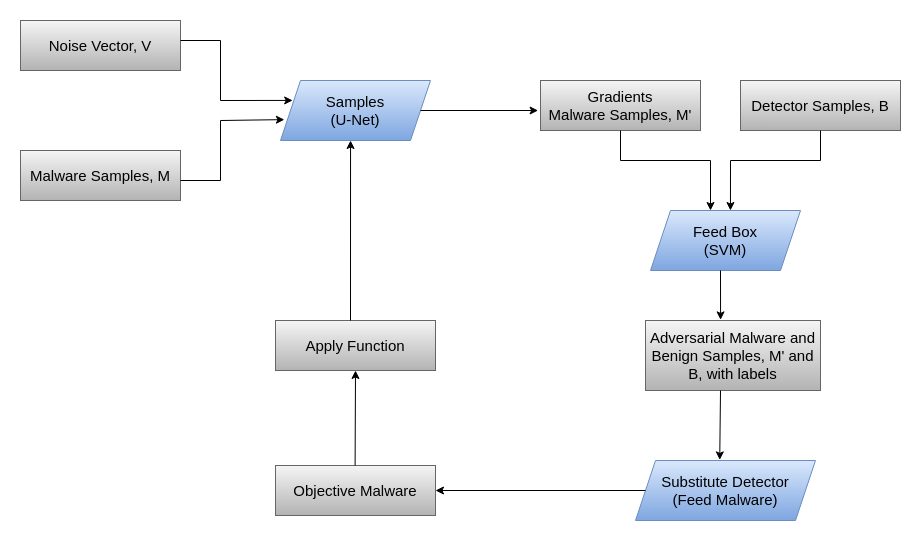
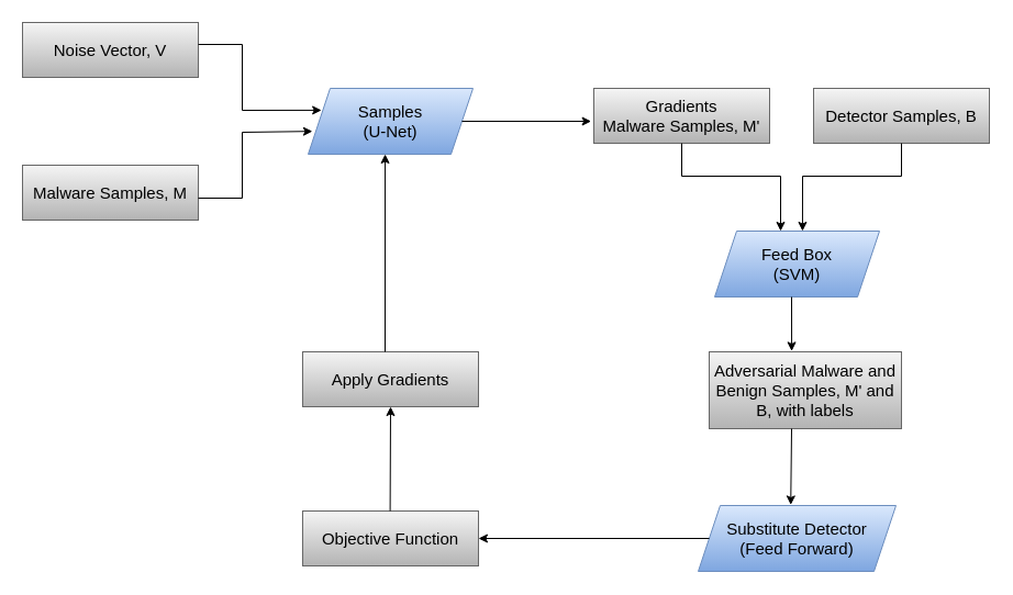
- <mxCell id="11" value="&lt;span style=&quot;font-size: 15px;&quot;&gt;Apply Function&lt;/span&gt;" style="rounded=0;whiteSpace=wrap;html=1;fillColor=#f5f5f5;gradientColor=#b3b3b3;strokeColor=#666666;" parent="1" vertex="1"><mxGeometry x="275" y="320" width="160" height="50" as="geometry" /></mxCell>
+ <mxCell id="11" value="&lt;span style=&quot;font-size: 15px;&quot;&gt;Apply Gradients&lt;/span&gt;" style="rounded=0;whiteSpace=wrap;html=1;fillColor=#f5f5f5;gradientColor=#b3b3b3;strokeColor=#666666;" parent="1" vertex="1"><mxGeometry x="275" y="320" width="160" height="50" as="geometry" /></mxCell>
- <mxCell id="10" value="&lt;span style=&quot;font-size: 15px;&quot;&gt;Objective Malware&lt;/span&gt;" style="rounded=0;whiteSpace=wrap;html=1;fillColor=#f5f5f5;gradientColor=#b3b3b3;strokeColor=#666666;" parent="1" vertex="1"><mxGeometry x="275" y="465" width="160" height="50" as="geometry" /></mxCell>
+ <mxCell id="10" value="&lt;span style=&quot;font-size: 15px;&quot;&gt;Objective Function&lt;/span&gt;" style="rounded=0;whiteSpace=wrap;html=1;fillColor=#f5f5f5;gradientColor=#b3b3b3;strokeColor=#666666;" parent="1" vertex="1"><mxGeometry x="275" y="465" width="160" height="50" as="geometry" /></mxCell>
- <mxCell id="9" value="&lt;font style=&quot;font-size: 15px;&quot;&gt;Substitute Detector&lt;br&gt;(Feed Malware)&lt;br&gt;&lt;/font&gt;" style="shape=parallelogram;perimeter=parallelogramPerimeter;whiteSpace=wrap;html=1;fixedSize=1;fillColor=#dae8fc;gradientColor=#7ea6e0;strokeColor=#6c8ebf;" parent="1" vertex="1"><mxGeometry x="635" y="460" width="180" height="60" as="geometry" /></mxCell>
+ <mxCell id="9" value="&lt;font style=&quot;font-size: 15px;&quot;&gt;Substitute Detector&lt;br&gt;(Feed Forward)&lt;br&gt;&lt;/font&gt;" style="shape=parallelogram;perimeter=parallelogramPerimeter;whiteSpace=wrap;html=1;fixedSize=1;fillColor=#dae8fc;gradientColor=#7ea6e0;strokeColor=#6c8ebf;" parent="1" vertex="1"><mxGeometry x="635" y="460" width="180" height="60" as="geometry" /></mxCell>
